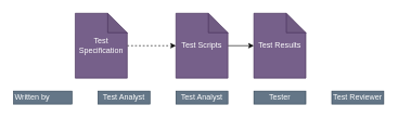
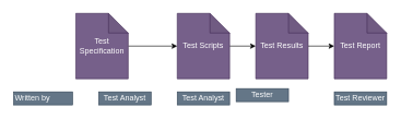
- <mxCell id="2" style="edgeStyle=orthogonalEdgeStyle;rounded=0;orthogonalLoop=1;jettySize=auto;html=1;entryX=0;entryY=0.5;entryDx=0;entryDy=0;entryPerimeter=0;dashed=1;" edge="1" parent="1" source="3" target="5"><mxGeometry relative="1" as="geometry" /></mxCell>
+ <mxCell id="2" style="edgeStyle=orthogonalEdgeStyle;rounded=0;orthogonalLoop=1;jettySize=auto;html=1;entryX=0;entryY=0.5;entryDx=0;entryDy=0;entryPerimeter=0;" edge="1" parent="1" source="3" target="5"><mxGeometry relative="1" as="geometry" /></mxCell>
+ <mxCell id="6" style="edgeStyle=orthogonalEdgeStyle;rounded=0;orthogonalLoop=1;jettySize=auto;html=1;entryX=0;entryY=0.5;entryDx=0;entryDy=0;entryPerimeter=0;" edge="1" parent="1" source="7" target="8"><mxGeometry relative="1" as="geometry" /></mxCell>
+ <mxCell id="8" value="Test Report" style="shape=note;whiteSpace=wrap;html=1;backgroundOutline=1;darkOpacity=0.05;fillColor=#76608a;strokeColor=#432D57;fontColor=#ffffff;" vertex="1" parent="1"><mxGeometry x="510" y="20" width="80" height="100" as="geometry" /></mxCell>
- <mxCell id="12" value="Tester" style="text;html=1;strokeColor=#314354;fillColor=#647687;align=center;verticalAlign=middle;whiteSpace=wrap;rounded=0;fontColor=#ffffff;" vertex="1" parent="1"><mxGeometry x="390" y="140" width="80" height="20" as="geometry" /></mxCell>
+ <mxCell id="12" value="Tester" style="text;html=1;strokeColor=#314354;fillColor=#647687;align=center;verticalAlign=middle;whiteSpace=wrap;rounded=0;fontColor=#ffffff;" vertex="1" parent="1"><mxGeometry x="360" y="135" width="80" height="20" as="geometry" /></mxCell>
